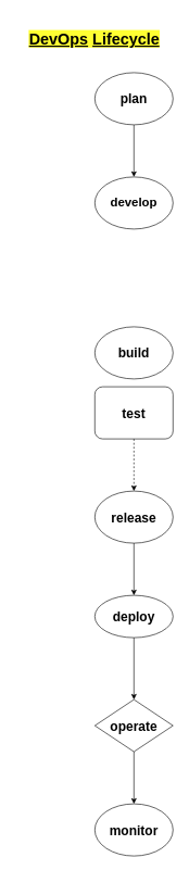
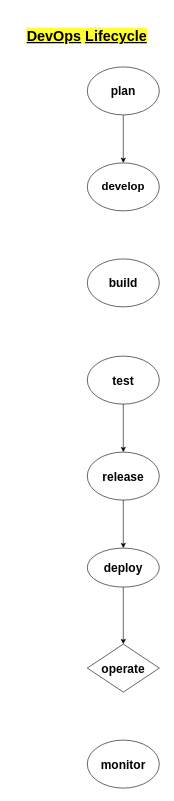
- <mxCell id="6" value="&lt;b&gt;&lt;font style=&quot;font-size: 20px;&quot;&gt;build&lt;/font&gt;&lt;/b&gt;" style="ellipse;whiteSpace=wrap;html=1;" vertex="1" parent="1"><mxGeometry x="145" y="501" width="120" height="80" as="geometry" /></mxCell>
+ <mxCell id="6" value="&lt;b&gt;&lt;font style=&quot;font-size: 20px;&quot;&gt;build&lt;/font&gt;&lt;/b&gt;" style="ellipse;whiteSpace=wrap;html=1;" vertex="1" parent="1"><mxGeometry x="145" y="431" width="120" height="80" as="geometry" /></mxCell>
- <mxCell id="8" value="&lt;b&gt;&lt;font style=&quot;font-size: 20px;&quot;&gt;test&lt;/font&gt;&lt;/b&gt;" style="whiteSpace=wrap;html=1;rounded=1;" vertex="1" parent="1"><mxGeometry x="145" y="593" width="120" height="80" as="geometry" /></mxCell>
+ <mxCell id="8" value="&lt;b&gt;&lt;font style=&quot;font-size: 20px;&quot;&gt;test&lt;/font&gt;&lt;/b&gt;" style="ellipse;whiteSpace=wrap;html=1;" vertex="1" parent="1"><mxGeometry x="145" y="593" width="120" height="80" as="geometry" /></mxCell>
- <mxCell id="7" value="" style="edgeStyle=orthogonalEdgeStyle;rounded=0;orthogonalLoop=1;jettySize=auto;html=1;dashed=1;" edge="1" parent="1" source="8" target="10"><mxGeometry relative="1" as="geometry" /></mxCell>
+ <mxCell id="7" value="" style="edgeStyle=orthogonalEdgeStyle;rounded=0;orthogonalLoop=1;jettySize=auto;html=1;" edge="1" parent="1" source="8" target="10"><mxGeometry relative="1" as="geometry" /></mxCell>
- <mxCell id="13" value="" style="edgeStyle=orthogonalEdgeStyle;rounded=0;orthogonalLoop=1;jettySize=auto;html=1;" edge="1" parent="1" source="14" target="15"><mxGeometry relative="1" as="geometry" /></mxCell>
